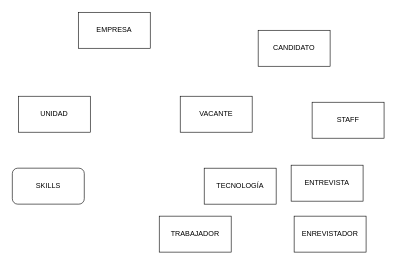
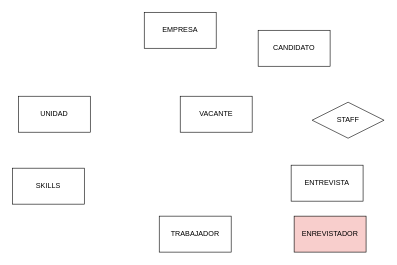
- <mxCell id="3" value="EMPRESA" style="rounded=0;whiteSpace=wrap;html=1;" vertex="1" parent="1"><mxGeometry x="130" y="20" width="120" height="60" as="geometry" /></mxCell>
+ <mxCell id="3" value="EMPRESA" style="rounded=0;whiteSpace=wrap;html=1;" vertex="1" parent="1"><mxGeometry x="240" y="20" width="120" height="60" as="geometry" /></mxCell>
- <mxCell id="5" value="STAFF" style="rounded=0;whiteSpace=wrap;html=1;" vertex="1" parent="1"><mxGeometry x="520" y="170" width="120" height="60" as="geometry" /></mxCell>
+ <mxCell id="5" value="STAFF" style="rhombus;whiteSpace=wrap;html=1;" vertex="1" parent="1"><mxGeometry x="520" y="170" width="120" height="60" as="geometry" /></mxCell>
- <mxCell id="10" value="SKILLS" style="whiteSpace=wrap;html=1;rounded=1;" vertex="1" parent="1"><mxGeometry x="20" y="280" width="120" height="60" as="geometry" /></mxCell>
+ <mxCell id="10" value="SKILLS" style="rounded=0;whiteSpace=wrap;html=1;" vertex="1" parent="1"><mxGeometry x="20" y="280" width="120" height="60" as="geometry" /></mxCell>
- <mxCell id="9" value="TECNOLOGÍA" style="rounded=0;whiteSpace=wrap;html=1;" vertex="1" parent="1"><mxGeometry x="340" y="280" width="120" height="60" as="geometry" /></mxCell>
- <mxCell id="7" value="ENREVISTADOR" style="rounded=0;whiteSpace=wrap;html=1;" vertex="1" parent="1"><mxGeometry x="490" y="360" width="120" height="60" as="geometry" /></mxCell>
+ <mxCell id="7" value="ENREVISTADOR" style="rounded=0;whiteSpace=wrap;html=1;fillColor=#f8cecc;" vertex="1" parent="1"><mxGeometry x="490" y="360" width="120" height="60" as="geometry" /></mxCell>
